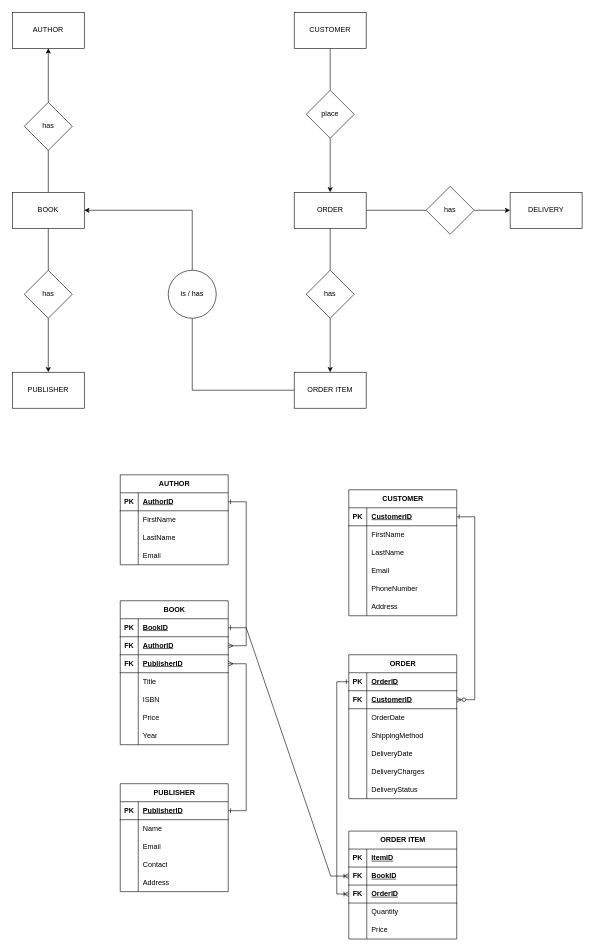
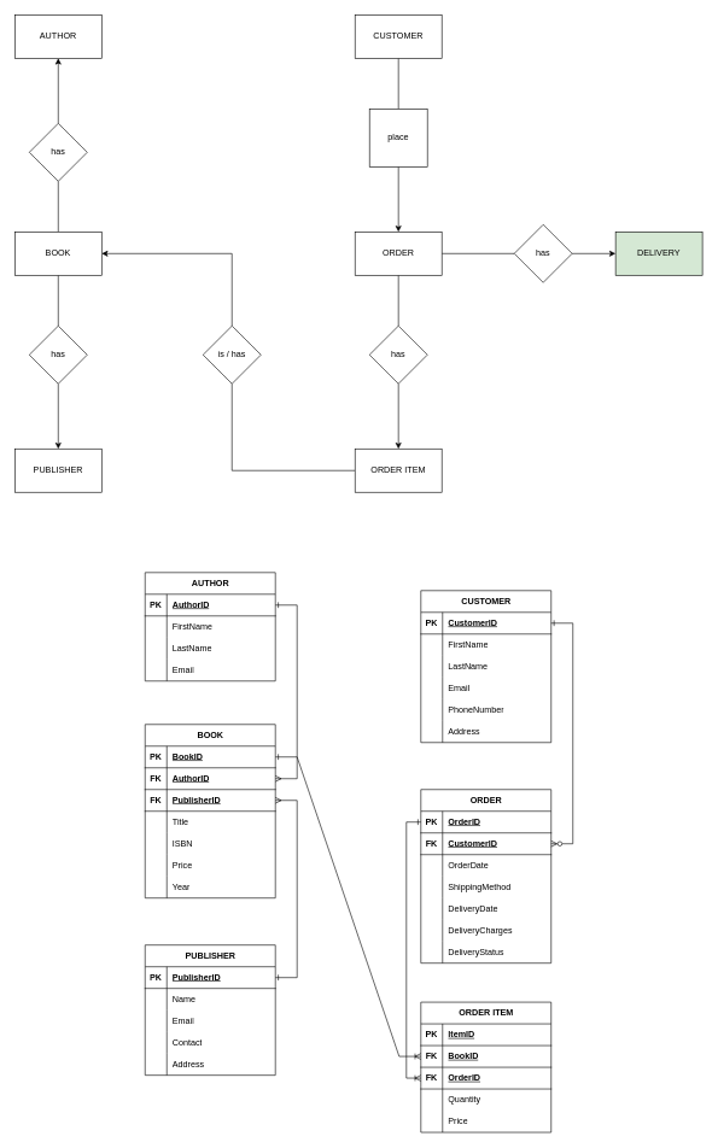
- <mxCell id="127" value="place" style="rhombus;whiteSpace=wrap;html=1;" parent="1" vertex="1"><mxGeometry x="510" y="150" width="80" height="80" as="geometry" /></mxCell>
+ <mxCell id="127" value="place" style="whiteSpace=wrap;html=1;rounded=0;" parent="1" vertex="1"><mxGeometry x="510" y="150" width="80" height="80" as="geometry" /></mxCell>
- <mxCell id="137" value="DELIVERY" style="whiteSpace=wrap;html=1;" parent="1" vertex="1"><mxGeometry x="850" y="320" width="120" height="60" as="geometry" /></mxCell>
+ <mxCell id="137" value="DELIVERY" style="whiteSpace=wrap;html=1;fillColor=#d5e8d4;" parent="1" vertex="1"><mxGeometry x="850" y="320" width="120" height="60" as="geometry" /></mxCell>
- <mxCell id="139" value="is / has" style="ellipse;whiteSpace=wrap;html=1;" parent="1" vertex="1"><mxGeometry x="280" y="450" width="80" height="80" as="geometry" /></mxCell>
+ <mxCell id="139" value="is / has" style="rhombus;whiteSpace=wrap;html=1;" parent="1" vertex="1"><mxGeometry x="280" y="450" width="80" height="80" as="geometry" /></mxCell>
